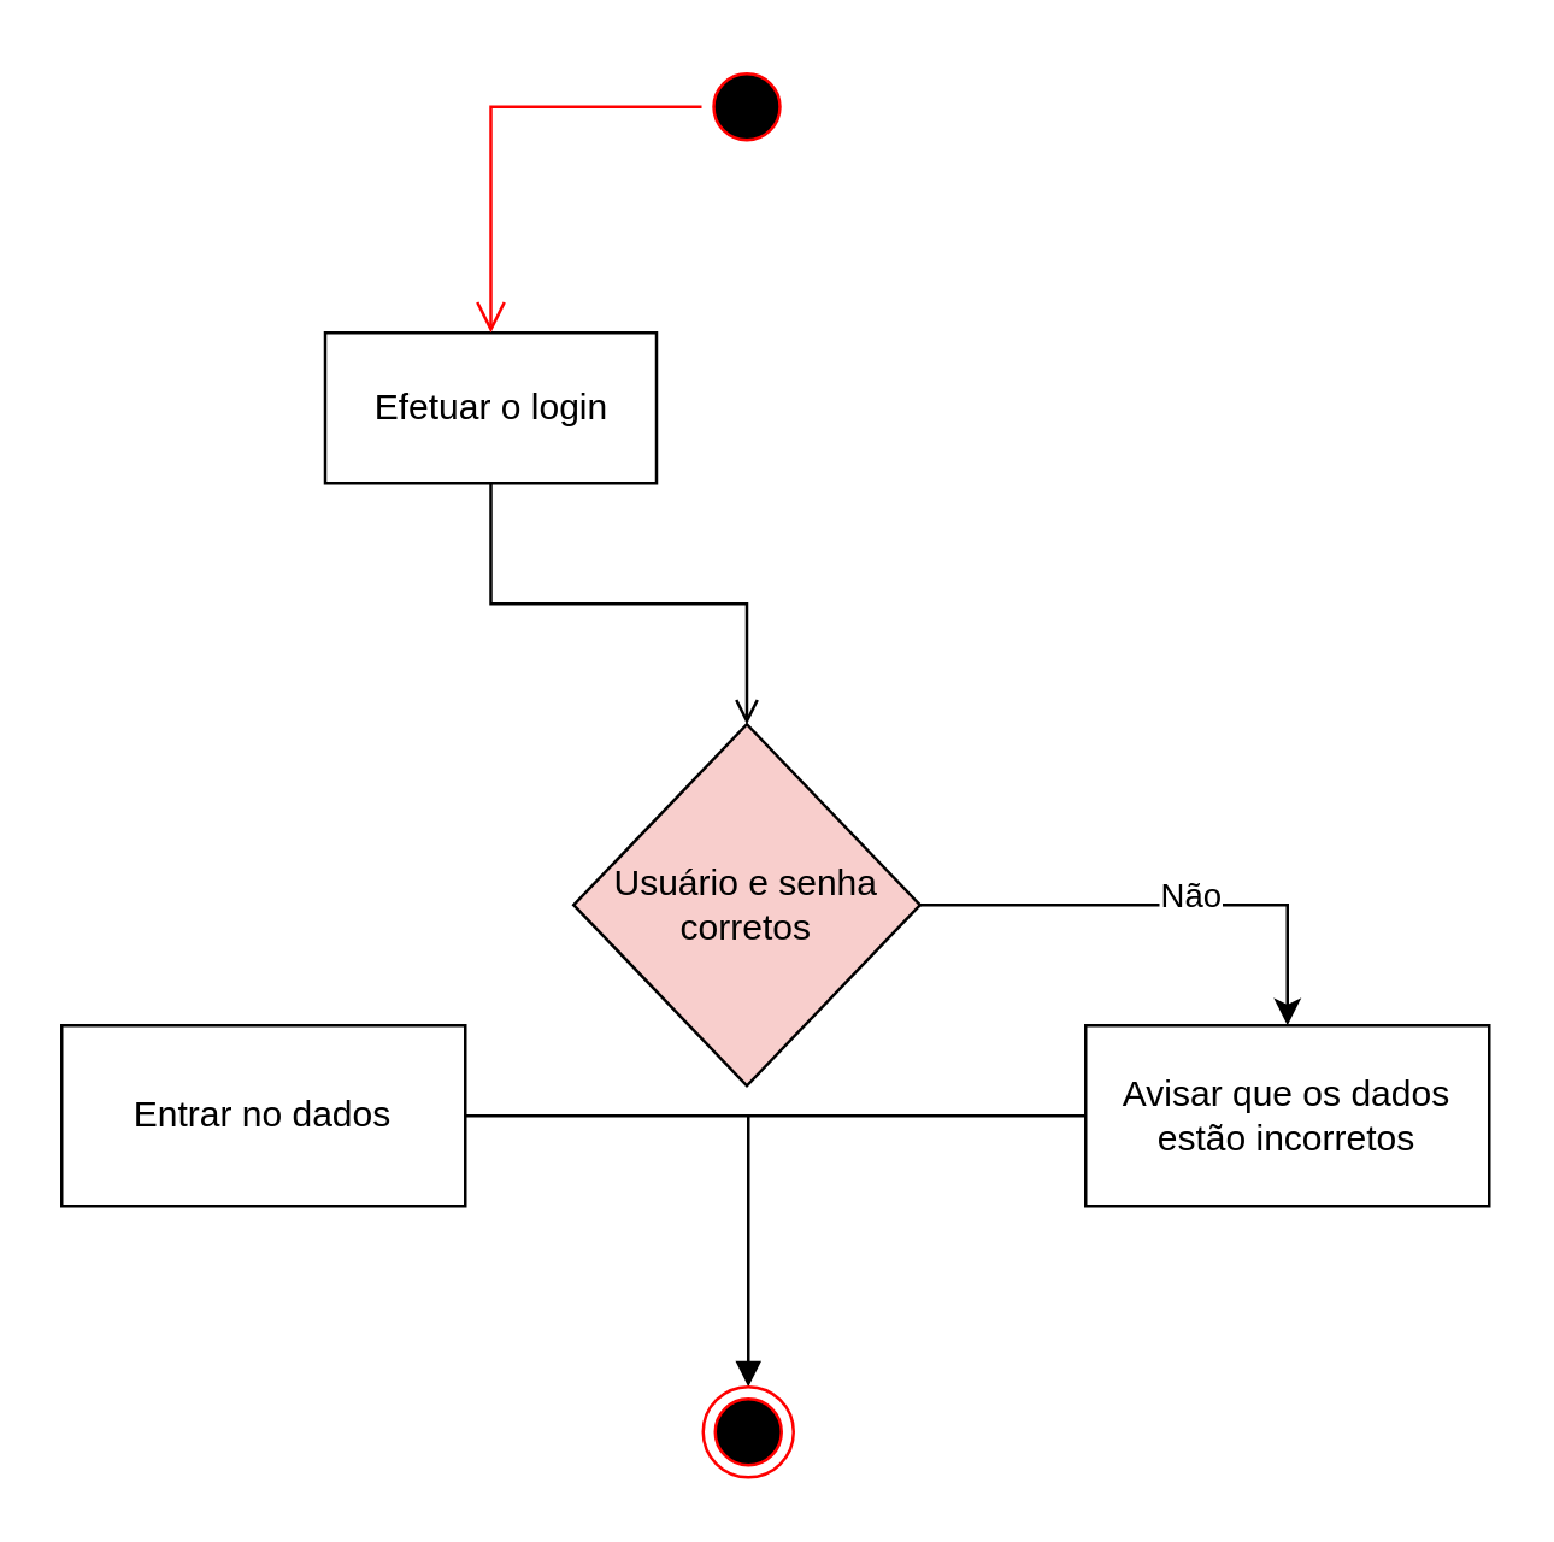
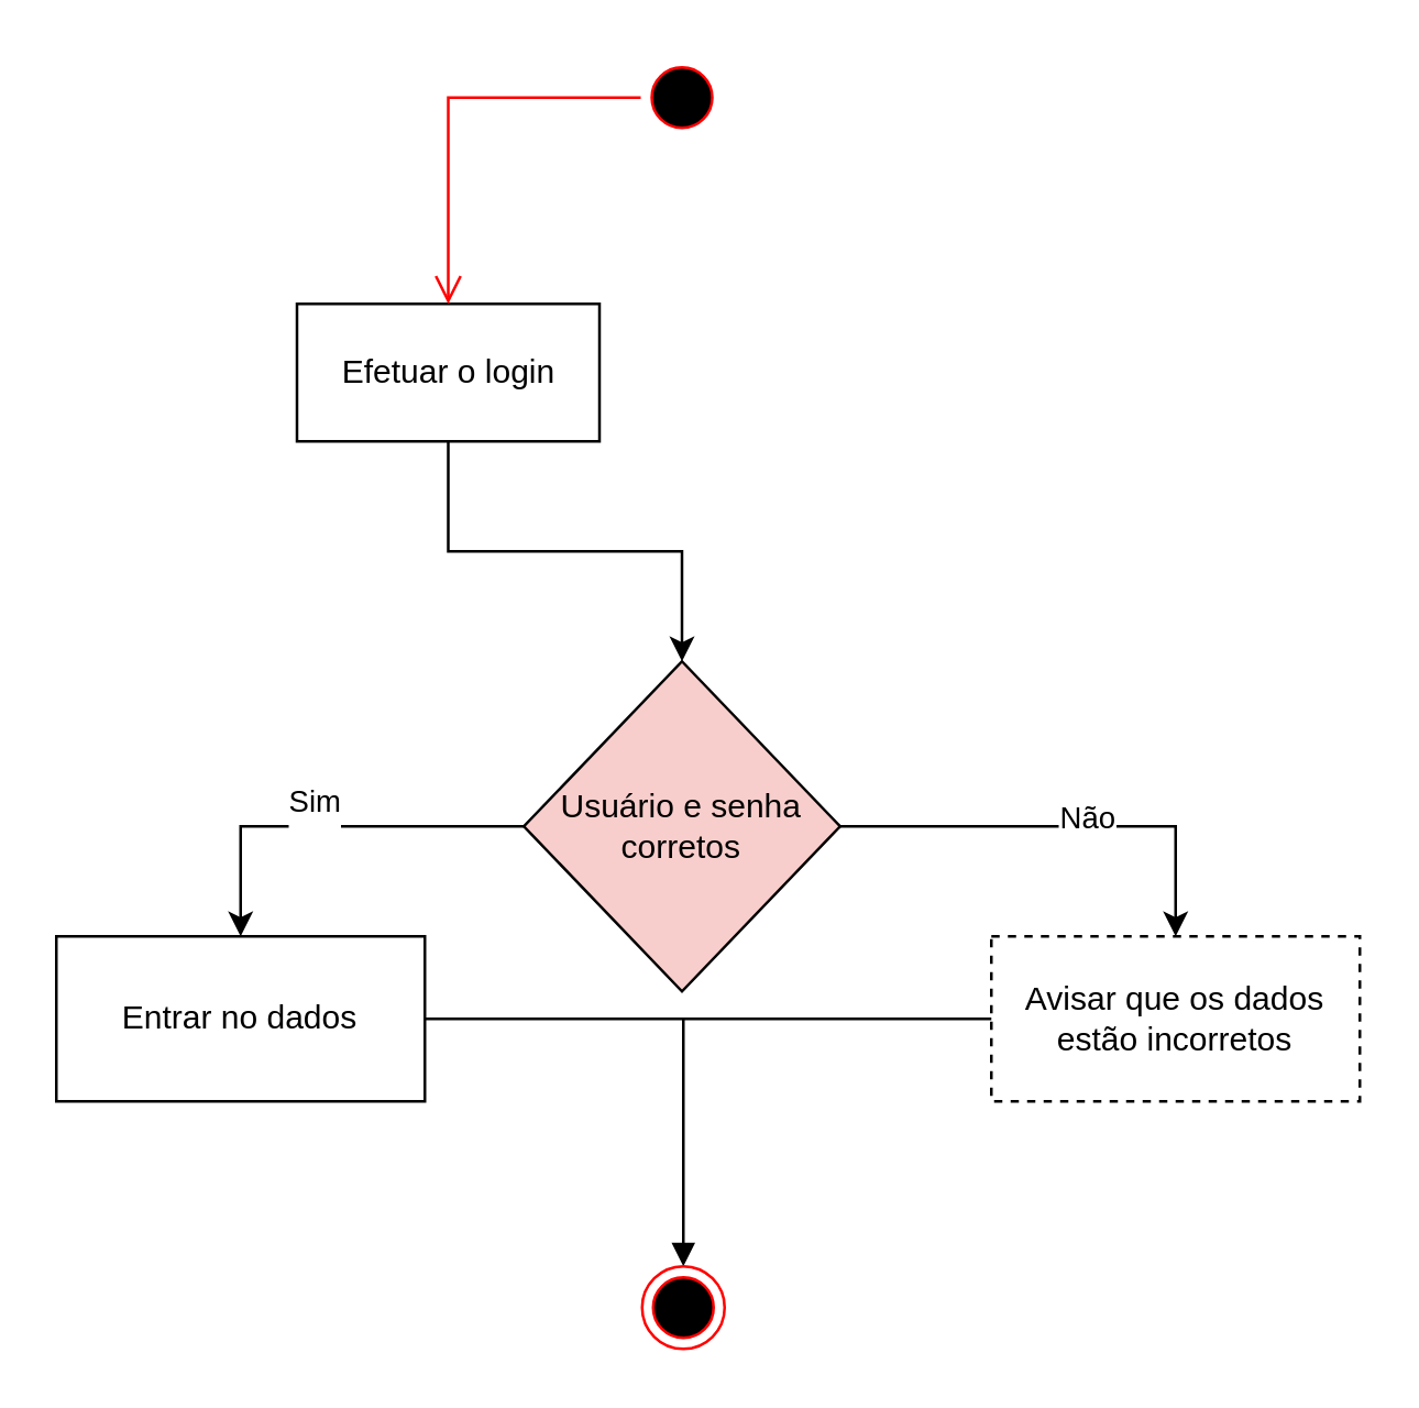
- <mxCell id="2" value="" style="edgeStyle=orthogonalEdgeStyle;rounded=0;orthogonalLoop=1;jettySize=auto;html=1;exitX=0.5;exitY=1;exitDx=0;exitDy=0;endArrow=open;" edge="1" parent="1" source="3" target="8"><mxGeometry relative="1" as="geometry"><mxPoint x="250" y="160" as="sourcePoint" /></mxGeometry></mxCell>
+ <mxCell id="2" value="" style="edgeStyle=orthogonalEdgeStyle;rounded=0;orthogonalLoop=1;jettySize=auto;html=1;exitX=0.5;exitY=1;exitDx=0;exitDy=0;" edge="1" parent="1" source="3" target="8"><mxGeometry relative="1" as="geometry"><mxPoint x="250" y="160" as="sourcePoint" /></mxGeometry></mxCell>
+ <mxCell id="12" value="" style="edgeStyle=orthogonalEdgeStyle;rounded=0;orthogonalLoop=1;jettySize=auto;html=1;entryX=0.5;entryY=0;entryDx=0;entryDy=0;exitX=0;exitY=0.5;exitDx=0;exitDy=0;" edge="1" parent="1" source="8" target="11"><mxGeometry relative="1" as="geometry"><mxPoint x="210" y="380" as="sourcePoint" /><mxPoint x="354" y="420" as="targetPoint" /></mxGeometry></mxCell>
+ <mxCell id="13" value="&lt;div&gt;Sim&lt;/div&gt;&lt;div&gt;&lt;br&gt;&lt;/div&gt;" style="edgeLabel;html=1;align=center;verticalAlign=middle;resizable=0;points=[];" vertex="1" connectable="0" parent="12"><mxGeometry x="0.089" y="-3" relative="1" as="geometry"><mxPoint x="1" as="offset" /></mxGeometry></mxCell>
- <mxCell id="9" value="Avisar que os dados estão incorretos" style="whiteSpace=wrap;html=1;" vertex="1" parent="1"><mxGeometry x="360" y="340" width="134" height="60" as="geometry" /></mxCell>
+ <mxCell id="9" value="Avisar que os dados estão incorretos" style="whiteSpace=wrap;html=1;dashed=1;" vertex="1" parent="1"><mxGeometry x="360" y="340" width="134" height="60" as="geometry" /></mxCell>
